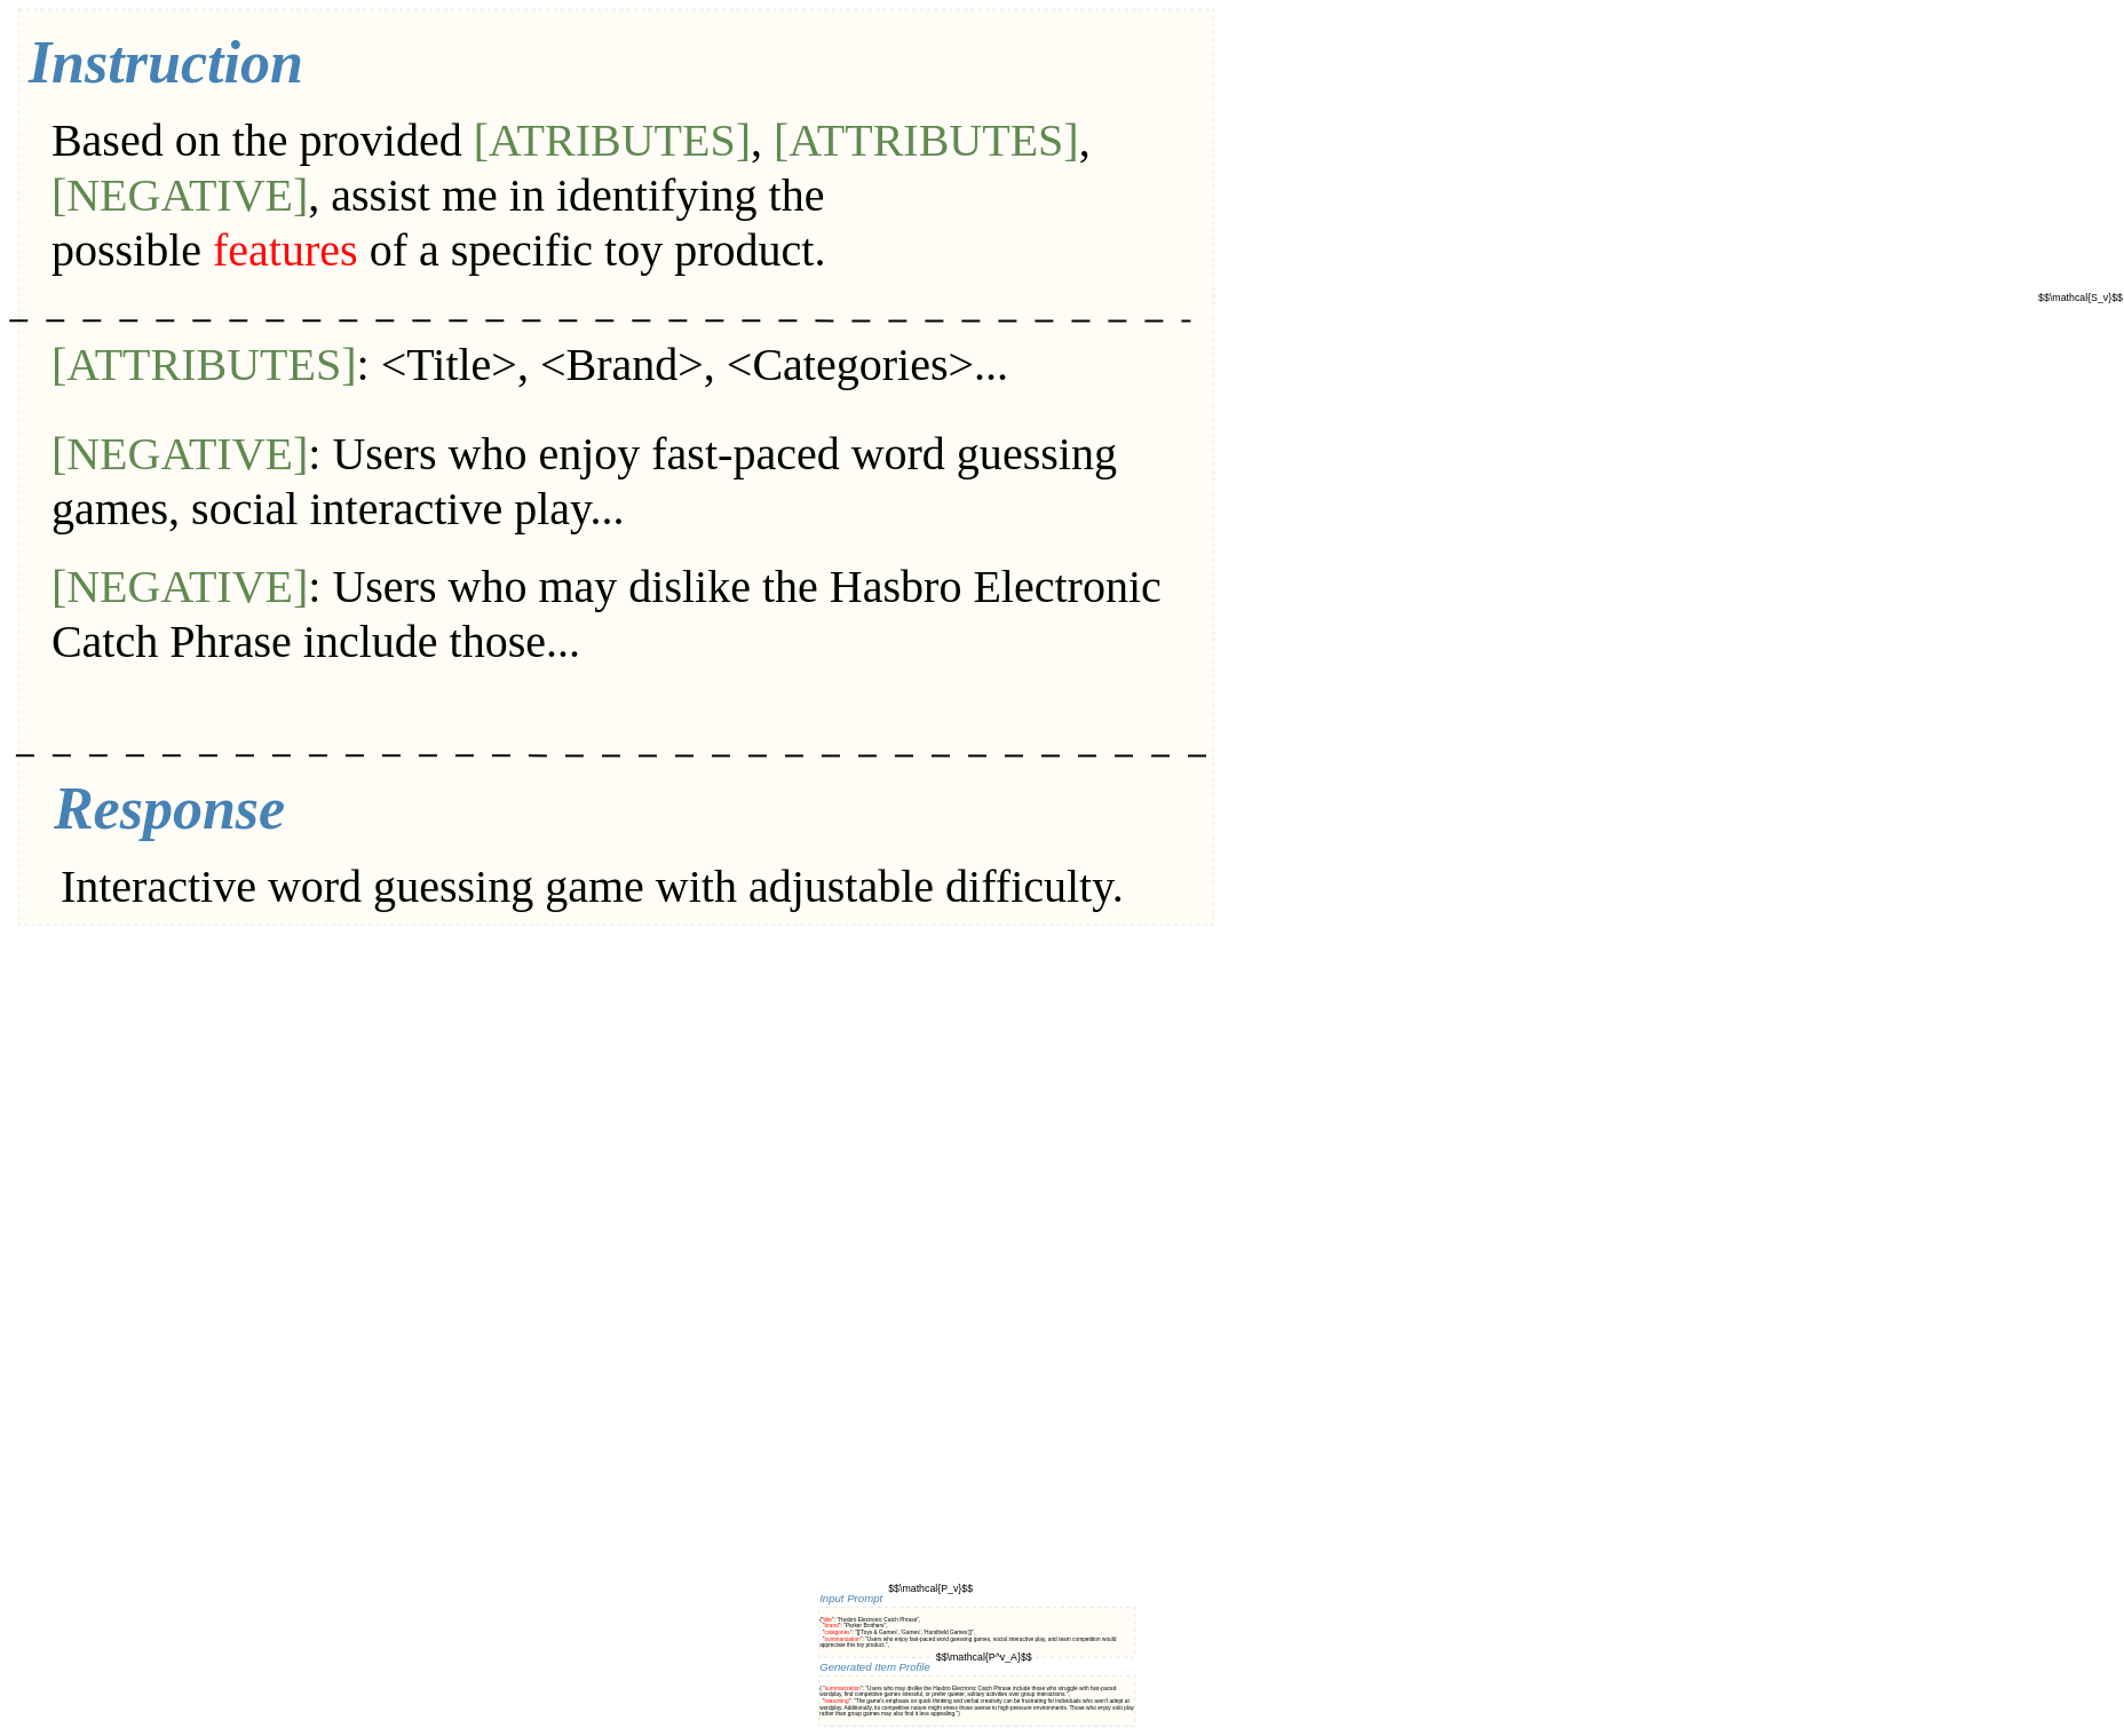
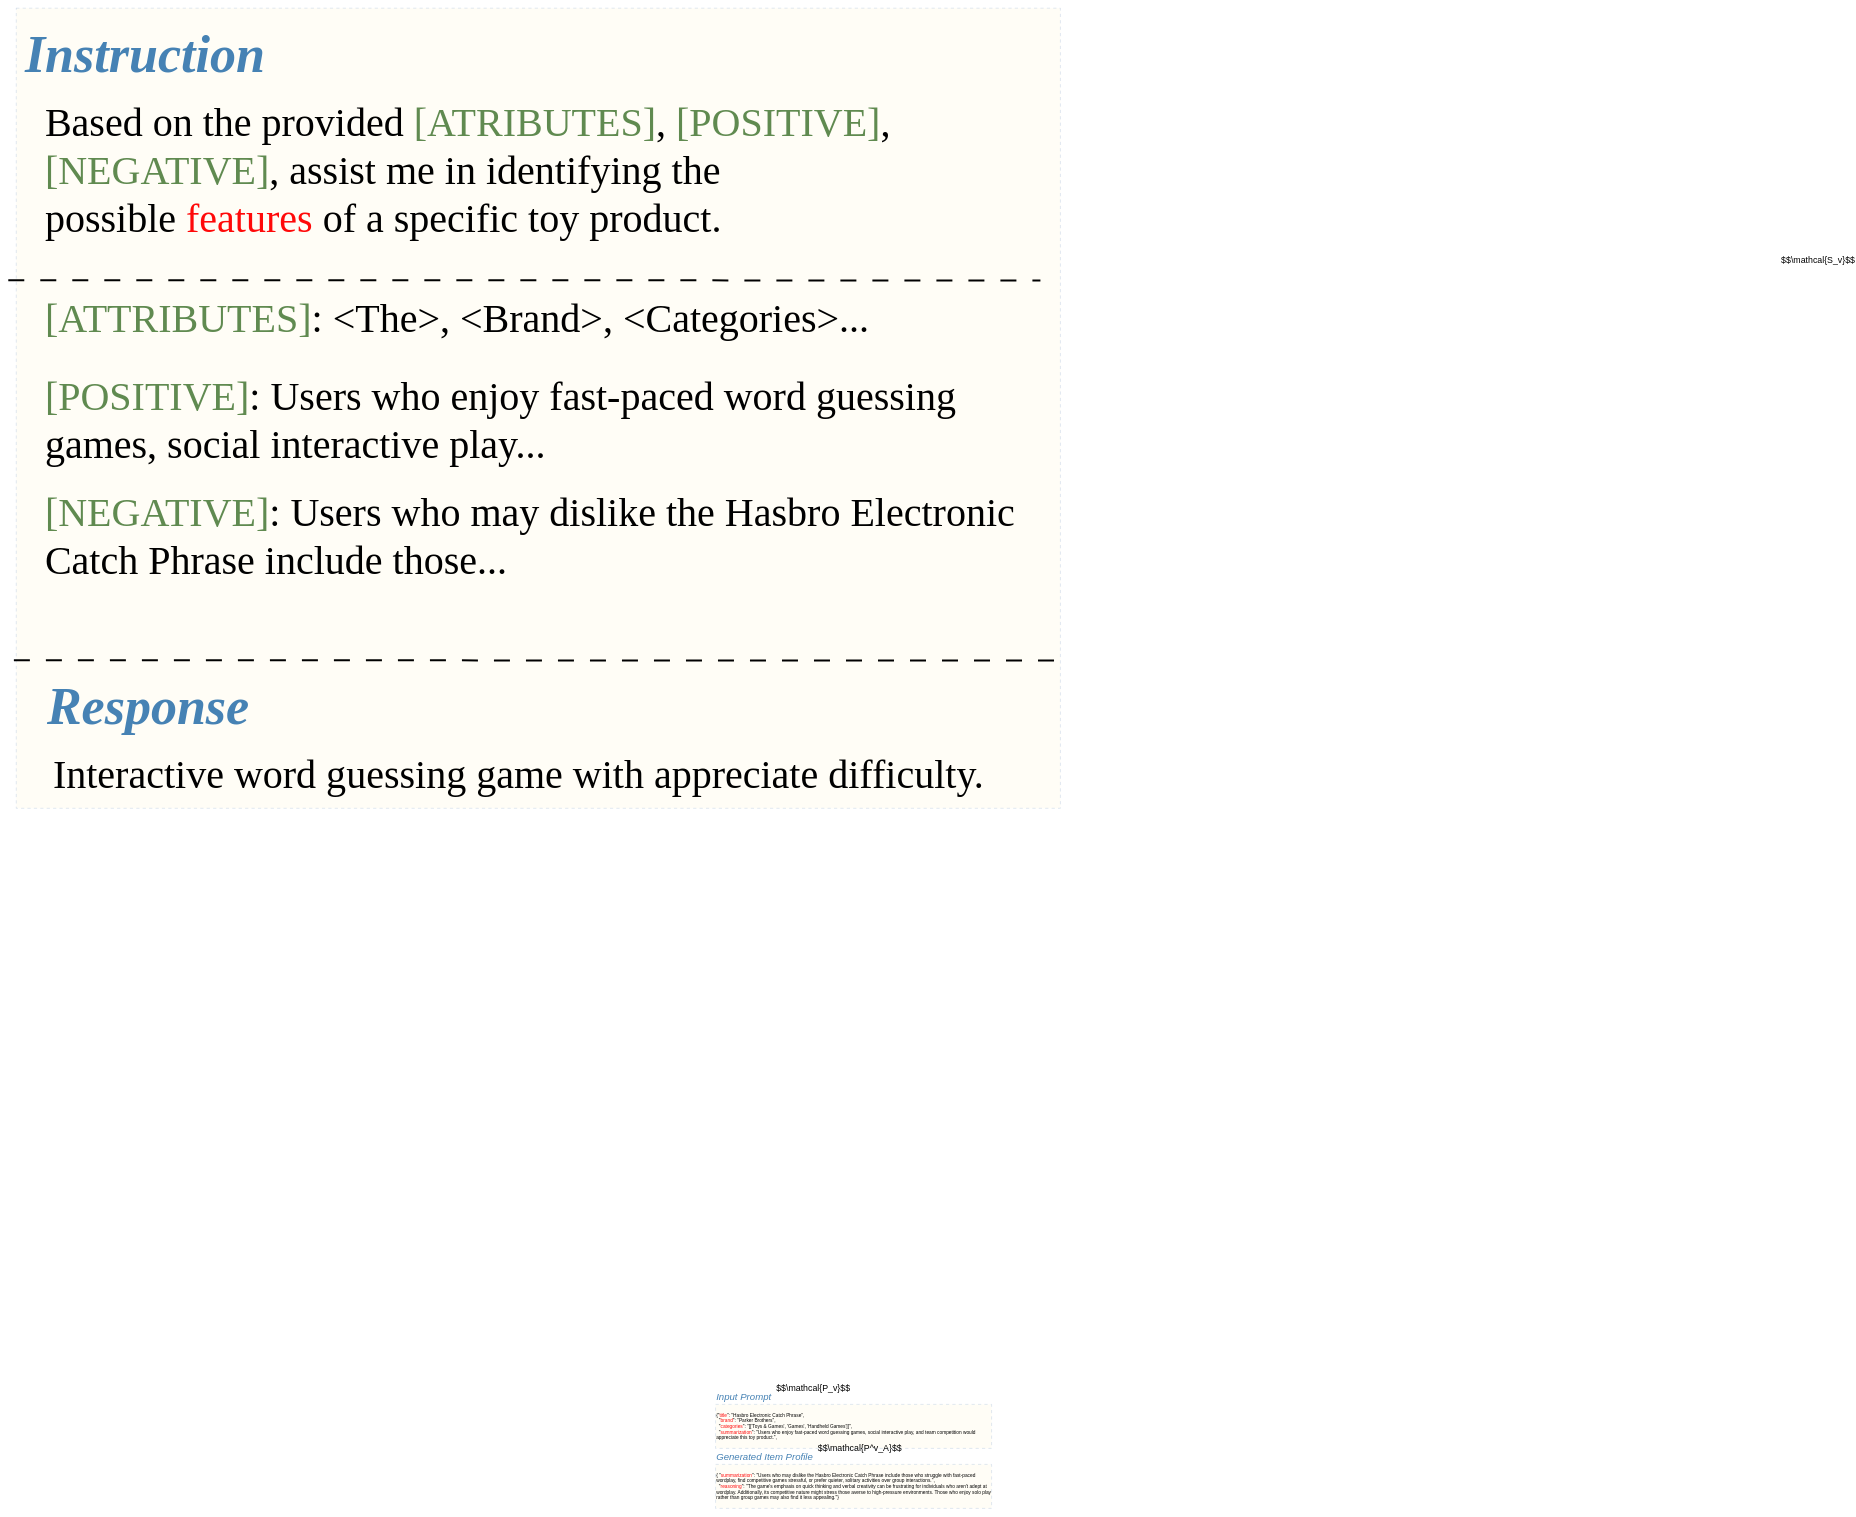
- <mxCell id="11" value="&lt;div&gt;Based on the provided&lt;font&gt;&lt;font style=&quot;color: rgb(68, 99, 59);&quot;&gt;&amp;nbsp;&lt;/font&gt;&lt;/font&gt;&lt;font style=&quot;background-color: transparent; color: light-dark(rgb(0, 0, 0), rgb(255, 255, 255));&quot;&gt;&lt;font style=&quot;color: rgb(96, 138, 80);&quot;&gt;[ATRIBUTES]&lt;/font&gt;&lt;/font&gt;&lt;span style=&quot;background-color: transparent; color: light-dark(rgb(0, 0, 0), rgb(255, 255, 255));&quot;&gt;,&amp;nbsp;&lt;/span&gt;&lt;span style=&quot;background-color: transparent; color: rgb(96, 138, 80);&quot;&gt;[ATTRIBUTES]&lt;/span&gt;&lt;span style=&quot;background-color: transparent; color: light-dark(rgb(0, 0, 0), rgb(255, 255, 255));&quot;&gt;,&amp;nbsp;&lt;/span&gt;&lt;/div&gt;&lt;div&gt;&lt;span style=&quot;background-color: transparent; color: rgb(96, 138, 80);&quot;&gt;[NEGATIVE]&lt;/span&gt;&lt;span style=&quot;background-color: transparent; color: light-dark(rgb(0, 0, 0), rgb(255, 255, 255));&quot;&gt;,&amp;nbsp;&lt;/span&gt;&lt;span style=&quot;background-color: transparent; color: light-dark(rgb(0, 0, 0), rgb(255, 255, 255));&quot;&gt;assist me in identifying the possible&amp;nbsp;&lt;/span&gt;&lt;font style=&quot;background-color: transparent; color: rgb(255, 9, 9);&quot;&gt;features&lt;/font&gt;&lt;span style=&quot;background-color: transparent; color: light-dark(rgb(0, 0, 0), rgb(255, 255, 255));&quot;&gt;&amp;nbsp;of a specific toy product.&lt;/span&gt;&lt;/div&gt;&lt;div&gt;&lt;br style=&quot;font-family: Helvetica;&quot;&gt;&lt;/div&gt;" style="text;whiteSpace=wrap;html=1;fontSize=100;fontFamily=Times New Roman;" vertex="1" parent="1"><mxGeometry x="110" y="240" width="2324" height="400" as="geometry" /></mxCell>
+ <mxCell id="11" value="&lt;div&gt;Based on the provided&lt;font&gt;&lt;font style=&quot;color: rgb(68, 99, 59);&quot;&gt;&amp;nbsp;&lt;/font&gt;&lt;/font&gt;&lt;font style=&quot;background-color: transparent; color: light-dark(rgb(0, 0, 0), rgb(255, 255, 255));&quot;&gt;&lt;font style=&quot;color: rgb(96, 138, 80);&quot;&gt;[ATRIBUTES]&lt;/font&gt;&lt;/font&gt;&lt;span style=&quot;background-color: transparent; color: light-dark(rgb(0, 0, 0), rgb(255, 255, 255));&quot;&gt;,&amp;nbsp;&lt;/span&gt;&lt;span style=&quot;background-color: transparent; color: rgb(96, 138, 80);&quot;&gt;[POSITIVE]&lt;/span&gt;&lt;span style=&quot;background-color: transparent; color: light-dark(rgb(0, 0, 0), rgb(255, 255, 255));&quot;&gt;,&amp;nbsp;&lt;/span&gt;&lt;/div&gt;&lt;div&gt;&lt;span style=&quot;background-color: transparent; color: rgb(96, 138, 80);&quot;&gt;[NEGATIVE]&lt;/span&gt;&lt;span style=&quot;background-color: transparent; color: light-dark(rgb(0, 0, 0), rgb(255, 255, 255));&quot;&gt;,&amp;nbsp;&lt;/span&gt;&lt;span style=&quot;background-color: transparent; color: light-dark(rgb(0, 0, 0), rgb(255, 255, 255));&quot;&gt;assist me in identifying the possible&amp;nbsp;&lt;/span&gt;&lt;font style=&quot;background-color: transparent; color: rgb(255, 9, 9);&quot;&gt;features&lt;/font&gt;&lt;span style=&quot;background-color: transparent; color: light-dark(rgb(0, 0, 0), rgb(255, 255, 255));&quot;&gt;&amp;nbsp;of a specific toy product.&lt;/span&gt;&lt;/div&gt;&lt;div&gt;&lt;br style=&quot;font-family: Helvetica;&quot;&gt;&lt;/div&gt;" style="text;whiteSpace=wrap;html=1;fontSize=100;fontFamily=Times New Roman;" vertex="1" parent="1"><mxGeometry x="110" y="240" width="2324" height="400" as="geometry" /></mxCell>
- <mxCell id="16" value="&lt;font style=&quot;color: rgb(96, 138, 80);&quot;&gt;[ATTRIBUTES]&lt;/font&gt;&lt;font&gt;: &amp;lt;Title&amp;gt;, &amp;lt;Brand&amp;gt;, &amp;lt;Categories&amp;gt;...&lt;/font&gt;&lt;div&gt;&lt;br&gt;&lt;/div&gt;" style="text;whiteSpace=wrap;html=1;fontSize=100;fontFamily=Times New Roman;" vertex="1" parent="1"><mxGeometry x="110" y="730" width="2150" height="170" as="geometry" /></mxCell>
+ <mxCell id="16" value="&lt;font style=&quot;color: rgb(96, 138, 80);&quot;&gt;[ATTRIBUTES]&lt;/font&gt;&lt;font&gt;: &amp;lt;The&amp;gt;, &amp;lt;Brand&amp;gt;, &amp;lt;Categories&amp;gt;...&lt;/font&gt;&lt;div&gt;&lt;br&gt;&lt;/div&gt;" style="text;whiteSpace=wrap;html=1;fontSize=100;fontFamily=Times New Roman;" vertex="1" parent="1"><mxGeometry x="110" y="730" width="2150" height="170" as="geometry" /></mxCell>
- <mxCell id="12" value="&lt;font style=&quot;color: rgb(96, 138, 80);&quot;&gt;[NEGATIVE]&lt;/font&gt;&lt;font&gt;:&amp;nbsp;&lt;/font&gt;&lt;span style=&quot;background-color: transparent; color: light-dark(rgb(0, 0, 0), rgb(255, 255, 255));&quot;&gt;Users who enjoy fast-paced word guessing games, social interactive play...&lt;/span&gt;&lt;div&gt;&lt;br&gt;&lt;/div&gt;" style="text;whiteSpace=wrap;html=1;fontSize=100;fontFamily=Times New Roman;" vertex="1" parent="1"><mxGeometry x="110" y="925" width="2420" height="290" as="geometry" /></mxCell>
+ <mxCell id="12" value="&lt;font style=&quot;color: rgb(96, 138, 80);&quot;&gt;[POSITIVE]&lt;/font&gt;&lt;font&gt;:&amp;nbsp;&lt;/font&gt;&lt;span style=&quot;background-color: transparent; color: light-dark(rgb(0, 0, 0), rgb(255, 255, 255));&quot;&gt;Users who enjoy fast-paced word guessing games, social interactive play...&lt;/span&gt;&lt;div&gt;&lt;br&gt;&lt;/div&gt;" style="text;whiteSpace=wrap;html=1;fontSize=100;fontFamily=Times New Roman;" vertex="1" parent="1"><mxGeometry x="110" y="925" width="2420" height="290" as="geometry" /></mxCell>
- <mxCell id="15" value="&lt;div&gt;Interactive word guessing game with adjustable difficulty.&lt;/div&gt;" style="text;whiteSpace=wrap;html=1;fontSize=100;fontFamily=Times New Roman;" vertex="1" parent="1"><mxGeometry x="130" y="1870" width="2420" height="181" as="geometry" /></mxCell>
+ <mxCell id="15" value="&lt;div&gt;Interactive word guessing game with appreciate difficulty.&lt;/div&gt;" style="text;whiteSpace=wrap;html=1;fontSize=100;fontFamily=Times New Roman;" vertex="1" parent="1"><mxGeometry x="130" y="1870" width="2420" height="181" as="geometry" /></mxCell>
